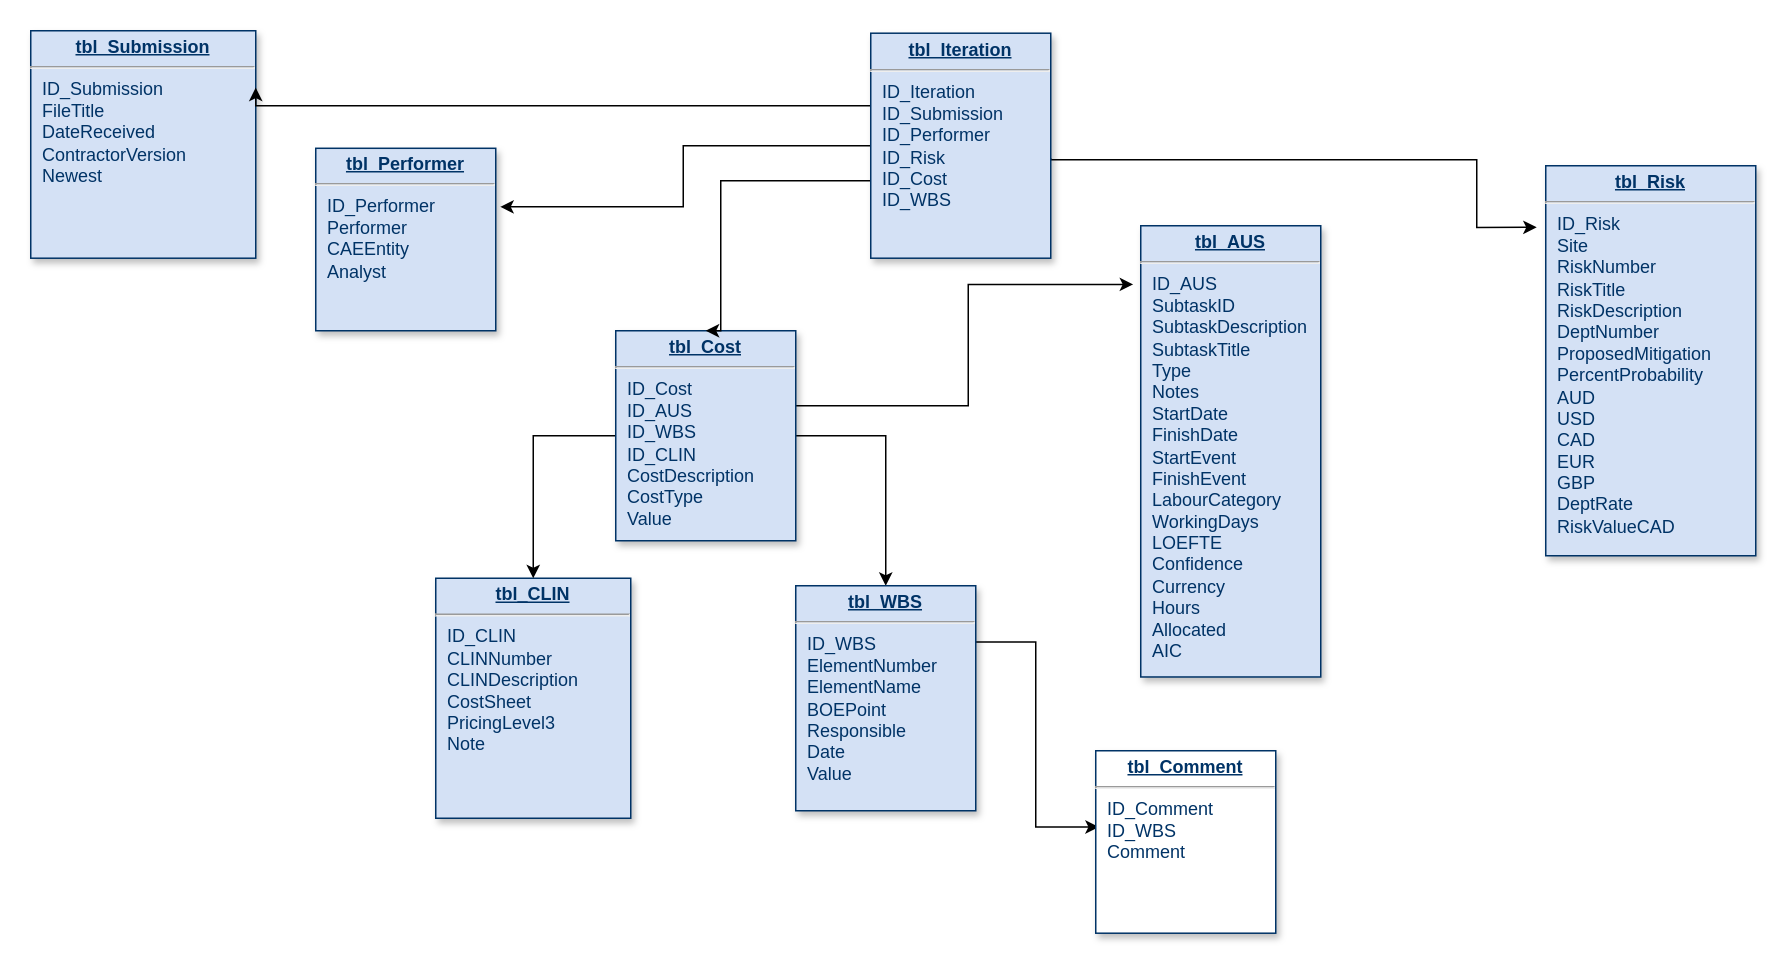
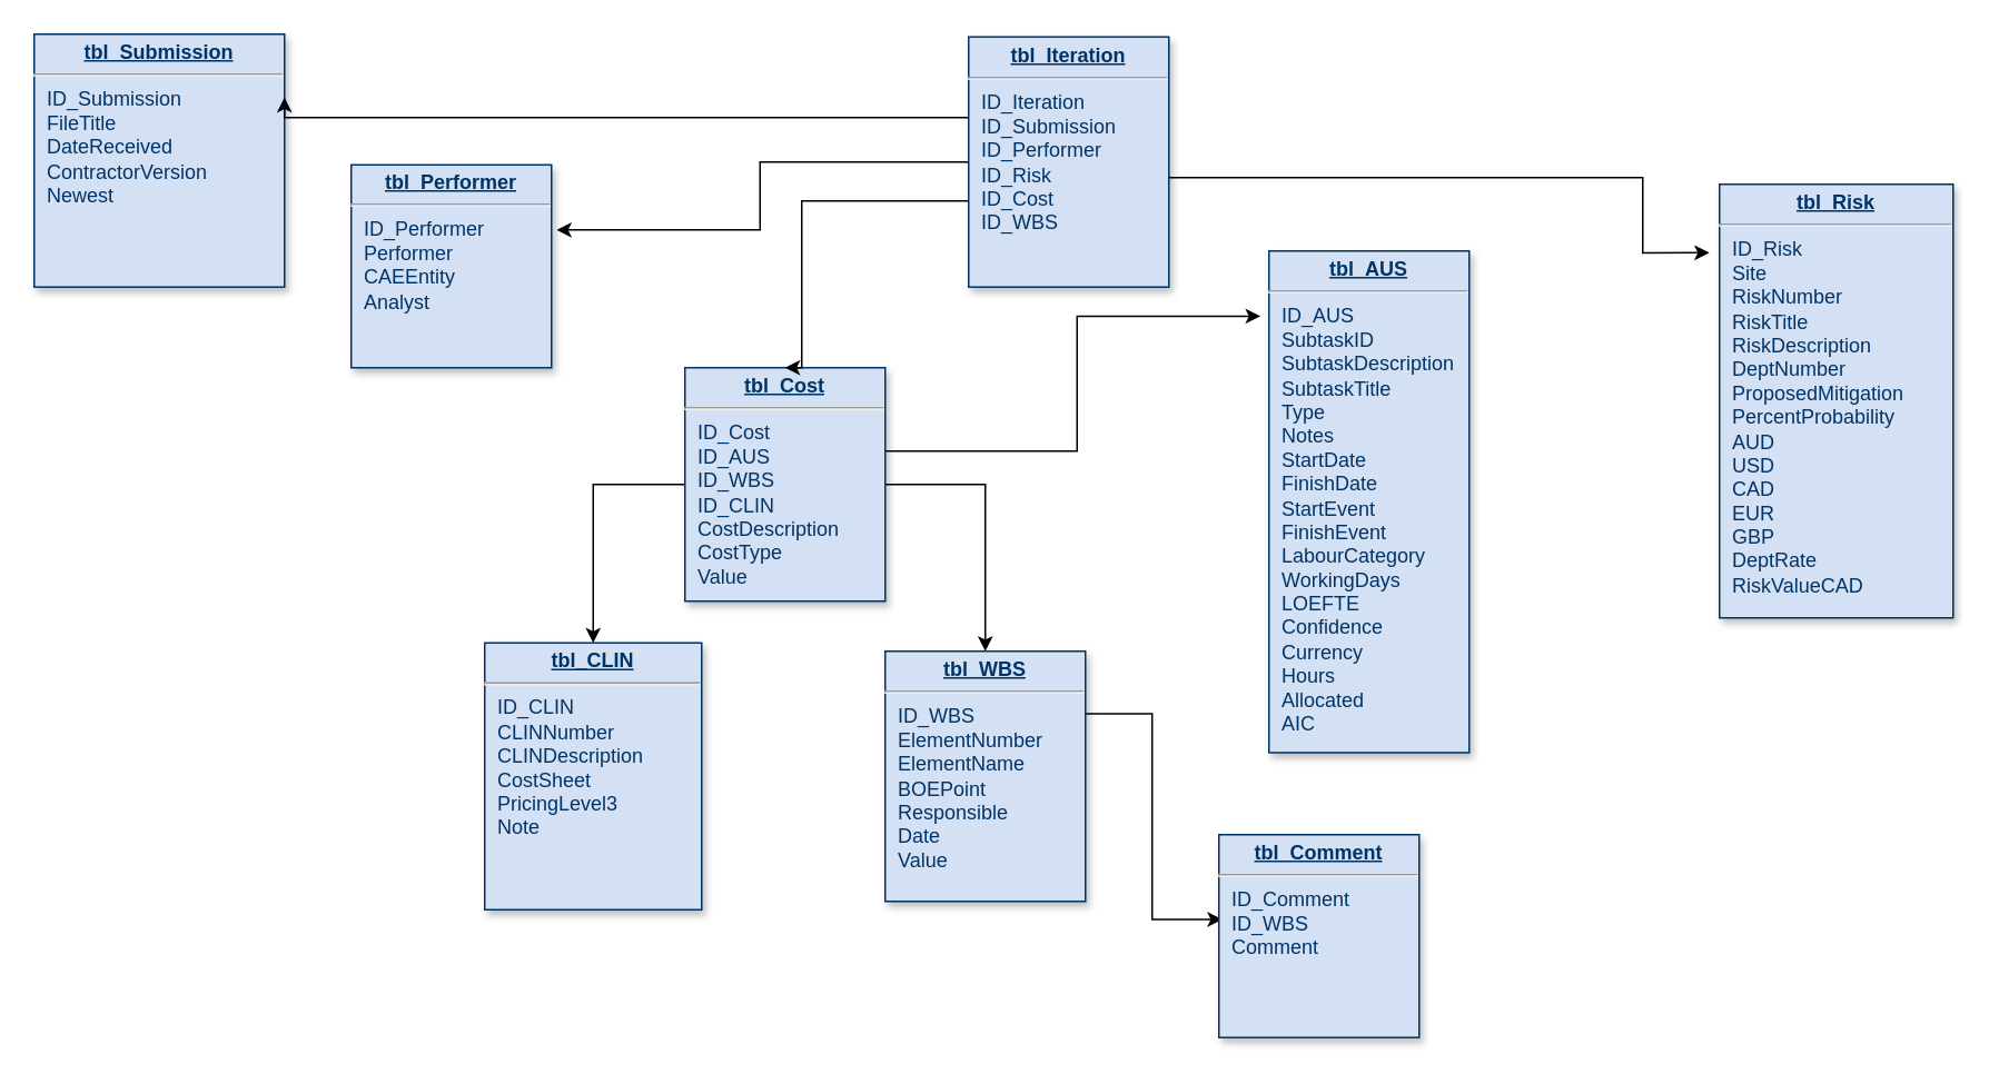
- <mxCell id="17" value="&lt;p style=&quot;margin: 0px; margin-top: 4px; text-align: center; text-decoration: underline;&quot;&gt;&lt;strong&gt;tbl_Comment&lt;/strong&gt;&lt;/p&gt;&lt;hr&gt;&lt;p style=&quot;margin: 0px; margin-left: 8px;&quot;&gt;&lt;span style=&quot;background-color: initial;&quot;&gt;ID_Comment&lt;/span&gt;&lt;/p&gt;&lt;p style=&quot;margin: 0px; margin-left: 8px;&quot;&gt;&lt;span style=&quot;background-color: initial;&quot;&gt;ID_WBS&lt;/span&gt;&lt;br&gt;&lt;/p&gt;&lt;p style=&quot;margin: 0px; margin-left: 8px;&quot;&gt;Comment&lt;/p&gt;" style="verticalAlign=top;align=left;overflow=fill;fontSize=12;fontFamily=Helvetica;html=1;strokeColor=#003366;shadow=1;fillColor=#ffffff;fontColor=#003366;" vertex="1" parent="1"><mxGeometry x="730" y="500" width="120" height="121.64" as="geometry" /></mxCell>
+ <mxCell id="17" value="&lt;p style=&quot;margin: 0px; margin-top: 4px; text-align: center; text-decoration: underline;&quot;&gt;&lt;strong&gt;tbl_Comment&lt;/strong&gt;&lt;/p&gt;&lt;hr&gt;&lt;p style=&quot;margin: 0px; margin-left: 8px;&quot;&gt;&lt;span style=&quot;background-color: initial;&quot;&gt;ID_Comment&lt;/span&gt;&lt;/p&gt;&lt;p style=&quot;margin: 0px; margin-left: 8px;&quot;&gt;&lt;span style=&quot;background-color: initial;&quot;&gt;ID_WBS&lt;/span&gt;&lt;br&gt;&lt;/p&gt;&lt;p style=&quot;margin: 0px; margin-left: 8px;&quot;&gt;Comment&lt;/p&gt;" style="verticalAlign=top;align=left;overflow=fill;fontSize=12;fontFamily=Helvetica;html=1;strokeColor=#003366;shadow=1;fillColor=#D4E1F5;fontColor=#003366" vertex="1" parent="1"><mxGeometry x="730" y="500" width="120" height="121.64" as="geometry" /></mxCell>
